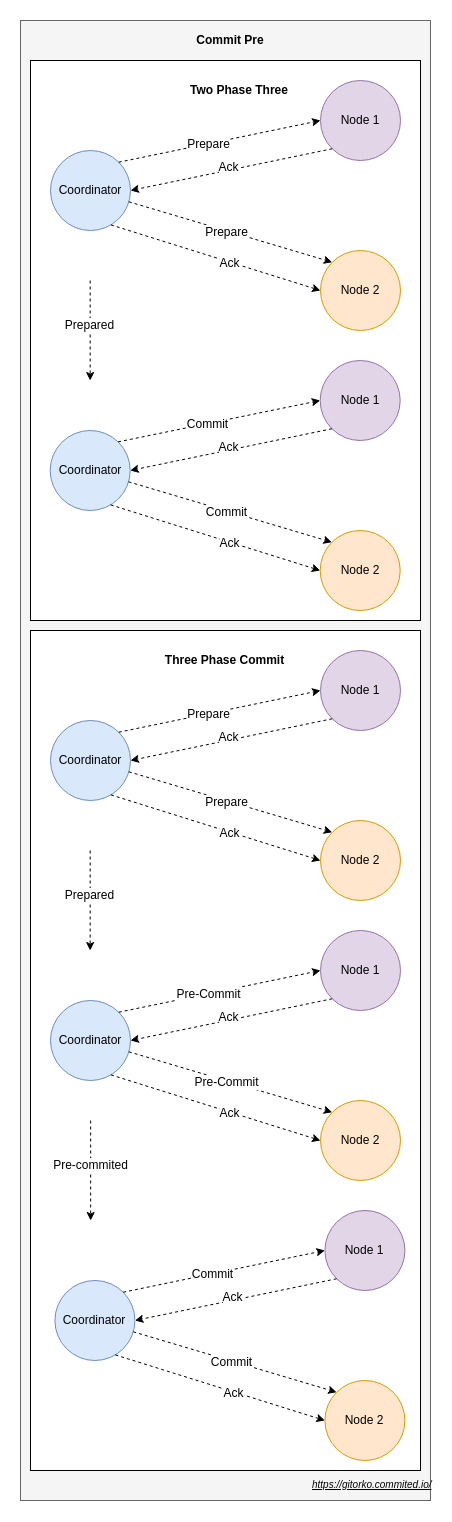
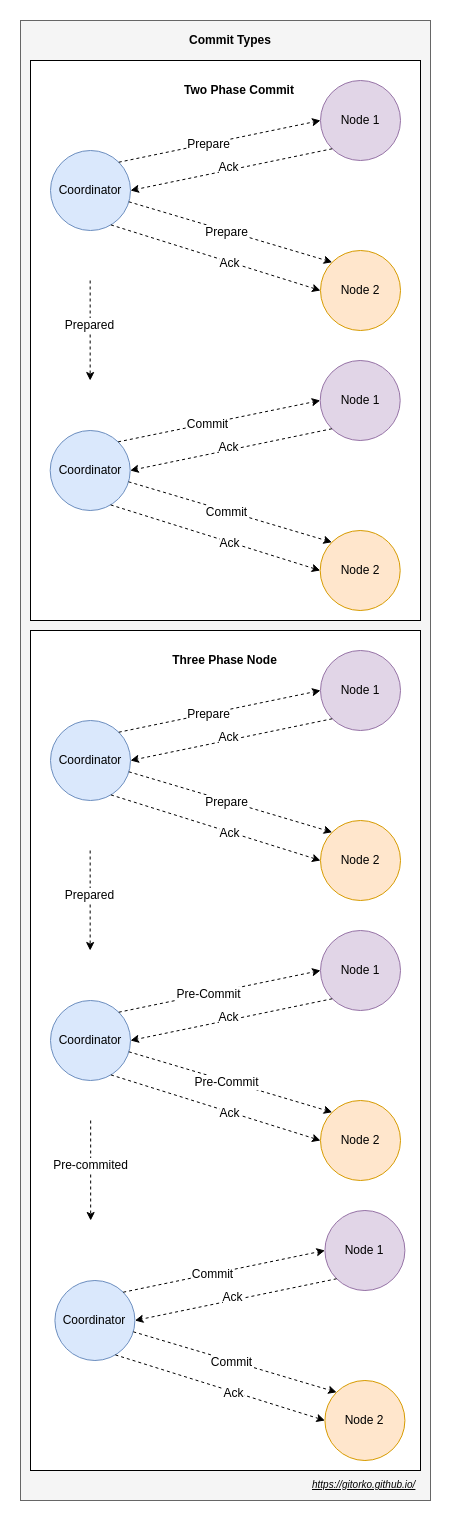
- <mxCell id="69" value="Commit Pre" style="text;html=1;strokeColor=none;fillColor=none;align=center;verticalAlign=middle;whiteSpace=wrap;rounded=0;fontStyle=1" vertex="1" parent="1"><mxGeometry x="170" y="30" width="120" height="20" as="geometry" /></mxCell>
+ <mxCell id="69" value="Commit Types" style="text;html=1;strokeColor=none;fillColor=none;align=center;verticalAlign=middle;whiteSpace=wrap;rounded=0;fontStyle=1" vertex="1" parent="1"><mxGeometry x="170" y="30" width="120" height="20" as="geometry" /></mxCell>
- <mxCell id="28" value="Two Phase Three" style="text;html=1;strokeColor=none;fillColor=none;align=center;verticalAlign=middle;whiteSpace=wrap;rounded=0;fontStyle=1" vertex="1" parent="1"><mxGeometry x="179.41" y="80" width="120" height="20" as="geometry" /></mxCell>
+ <mxCell id="28" value="Two Phase Commit" style="text;html=1;strokeColor=none;fillColor=none;align=center;verticalAlign=middle;whiteSpace=wrap;rounded=0;fontStyle=1" vertex="1" parent="1"><mxGeometry x="179.41" y="80" width="120" height="20" as="geometry" /></mxCell>
- <mxCell id="54" value="Three Phase Commit" style="text;html=1;strokeColor=none;fillColor=none;align=center;verticalAlign=middle;whiteSpace=wrap;rounded=0;fontStyle=1" vertex="1" parent="1"><mxGeometry x="150" y="650" width="149.41" height="20" as="geometry" /></mxCell>
+ <mxCell id="54" value="Three Phase Node" style="text;html=1;strokeColor=none;fillColor=none;align=center;verticalAlign=middle;whiteSpace=wrap;rounded=0;fontStyle=1" vertex="1" parent="1"><mxGeometry x="150" y="650" width="149.41" height="20" as="geometry" /></mxCell>
- <mxCell id="68" value="&lt;font style=&quot;font-size: 10px&quot;&gt;&lt;i&gt;&lt;u&gt;https://gitorko.commited.io/&lt;/u&gt;&lt;/i&gt;&lt;/font&gt;" style="text;html=1;" vertex="1" parent="1"><mxGeometry x="310" y="1470" width="110" height="30" as="geometry" /></mxCell>
+ <mxCell id="68" value="&lt;font style=&quot;font-size: 10px&quot;&gt;&lt;i&gt;&lt;u&gt;https://gitorko.github.io/&lt;/u&gt;&lt;/i&gt;&lt;/font&gt;" style="text;html=1;" vertex="1" parent="1"><mxGeometry x="310" y="1470" width="110" height="30" as="geometry" /></mxCell>
